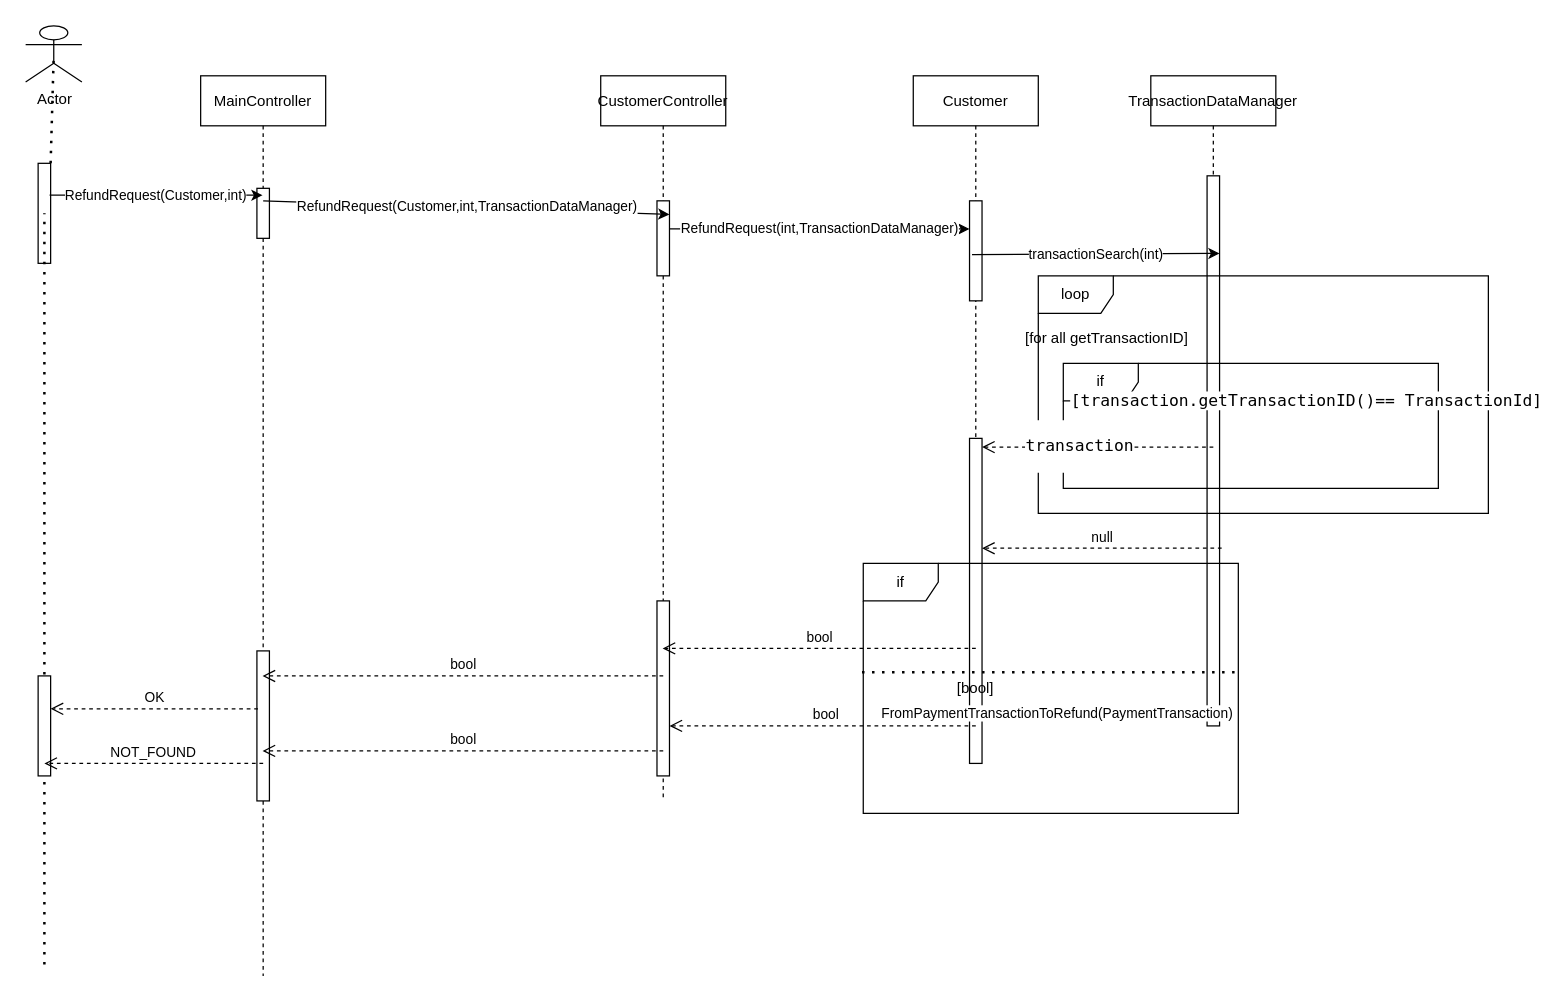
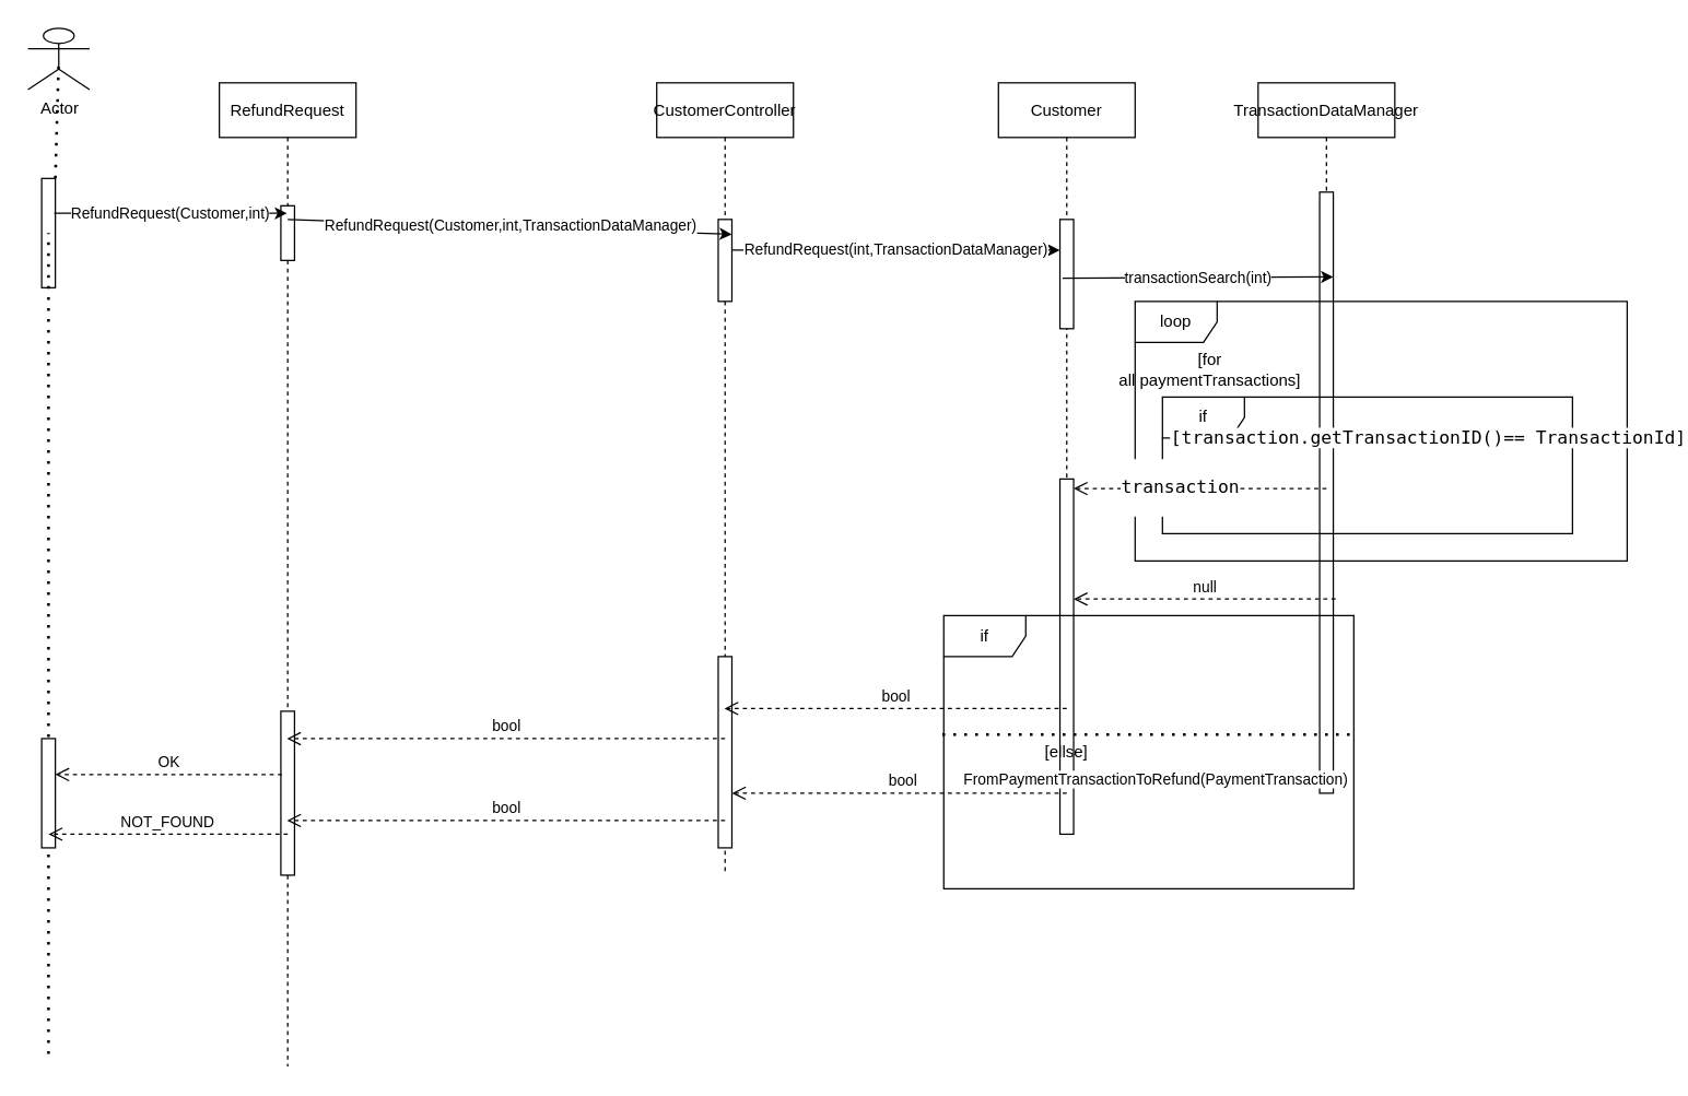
- <mxCell id="2" value="MainController" style="shape=umlLifeline;perimeter=lifelinePerimeter;container=1;collapsible=0;recursiveResize=0;rounded=0;shadow=0;strokeWidth=1;" parent="1" vertex="1"><mxGeometry x="160" y="60" width="100" height="720" as="geometry" /></mxCell>
+ <mxCell id="2" value="RefundRequest" style="shape=umlLifeline;perimeter=lifelinePerimeter;container=1;collapsible=0;recursiveResize=0;rounded=0;shadow=0;strokeWidth=1;" parent="1" vertex="1"><mxGeometry x="160" y="60" width="100" height="720" as="geometry" /></mxCell>
- <mxCell id="21" value="[for all&amp;nbsp;getTransactionID]" style="text;html=1;strokeColor=none;fillColor=none;align=center;verticalAlign=middle;whiteSpace=wrap;rounded=0;" vertex="1" parent="1"><mxGeometry x="810" y="260" width="150" height="20" as="geometry" /></mxCell>
+ <mxCell id="21" value="[for all&amp;nbsp;paymentTransactions]" style="text;html=1;strokeColor=none;fillColor=none;align=center;verticalAlign=middle;whiteSpace=wrap;rounded=0;" vertex="1" parent="1"><mxGeometry x="810" y="260" width="150" height="20" as="geometry" /></mxCell>
- <mxCell id="30" value="[bool]" style="text;html=1;strokeColor=none;fillColor=none;align=center;verticalAlign=middle;whiteSpace=wrap;rounded=0;" vertex="1" parent="1"><mxGeometry x="760" y="540" width="40" height="20" as="geometry" /></mxCell>
+ <mxCell id="30" value="[ellse]" style="text;html=1;strokeColor=none;fillColor=none;align=center;verticalAlign=middle;whiteSpace=wrap;rounded=0;" vertex="1" parent="1"><mxGeometry x="760" y="540" width="40" height="20" as="geometry" /></mxCell>
